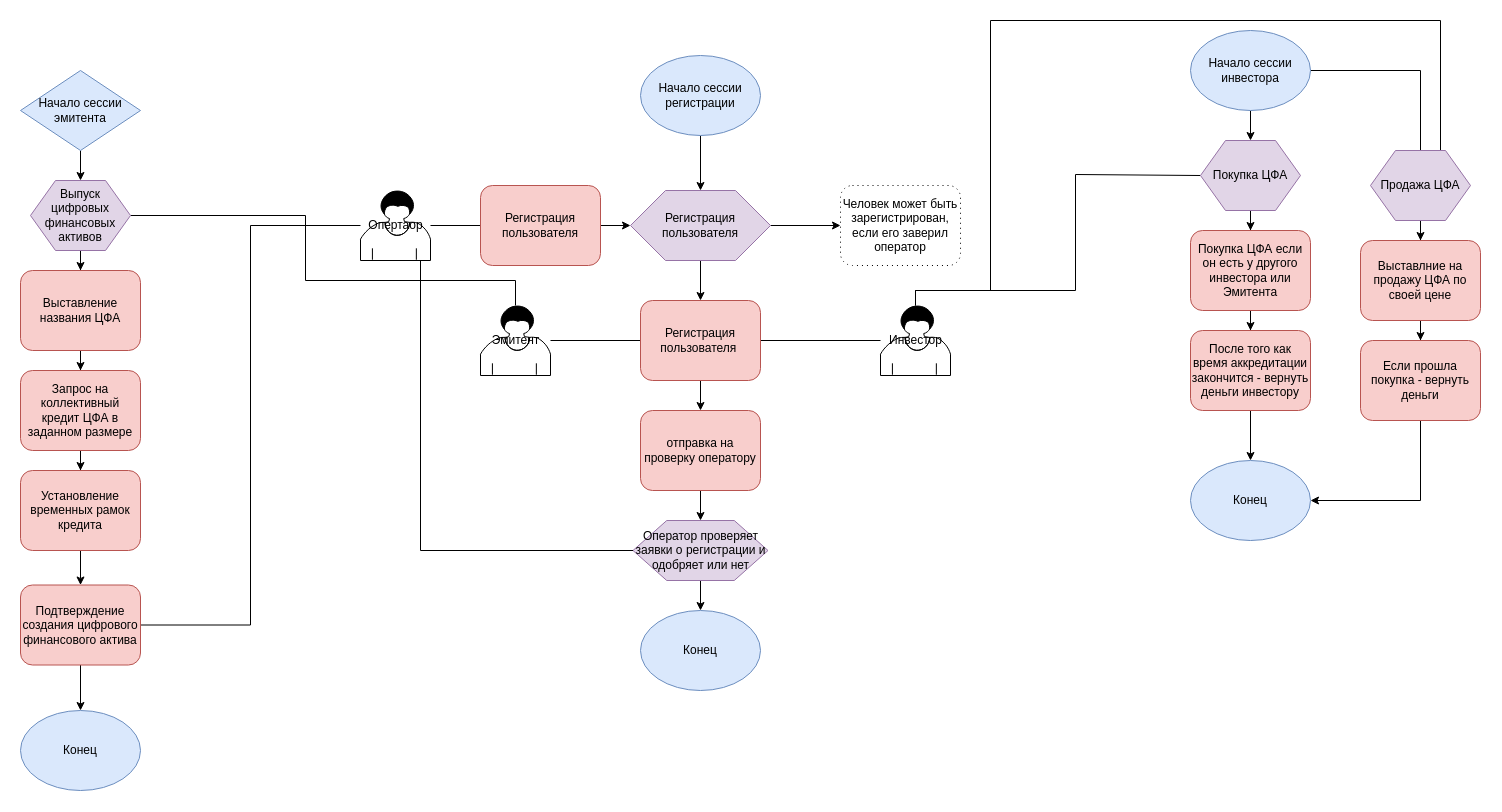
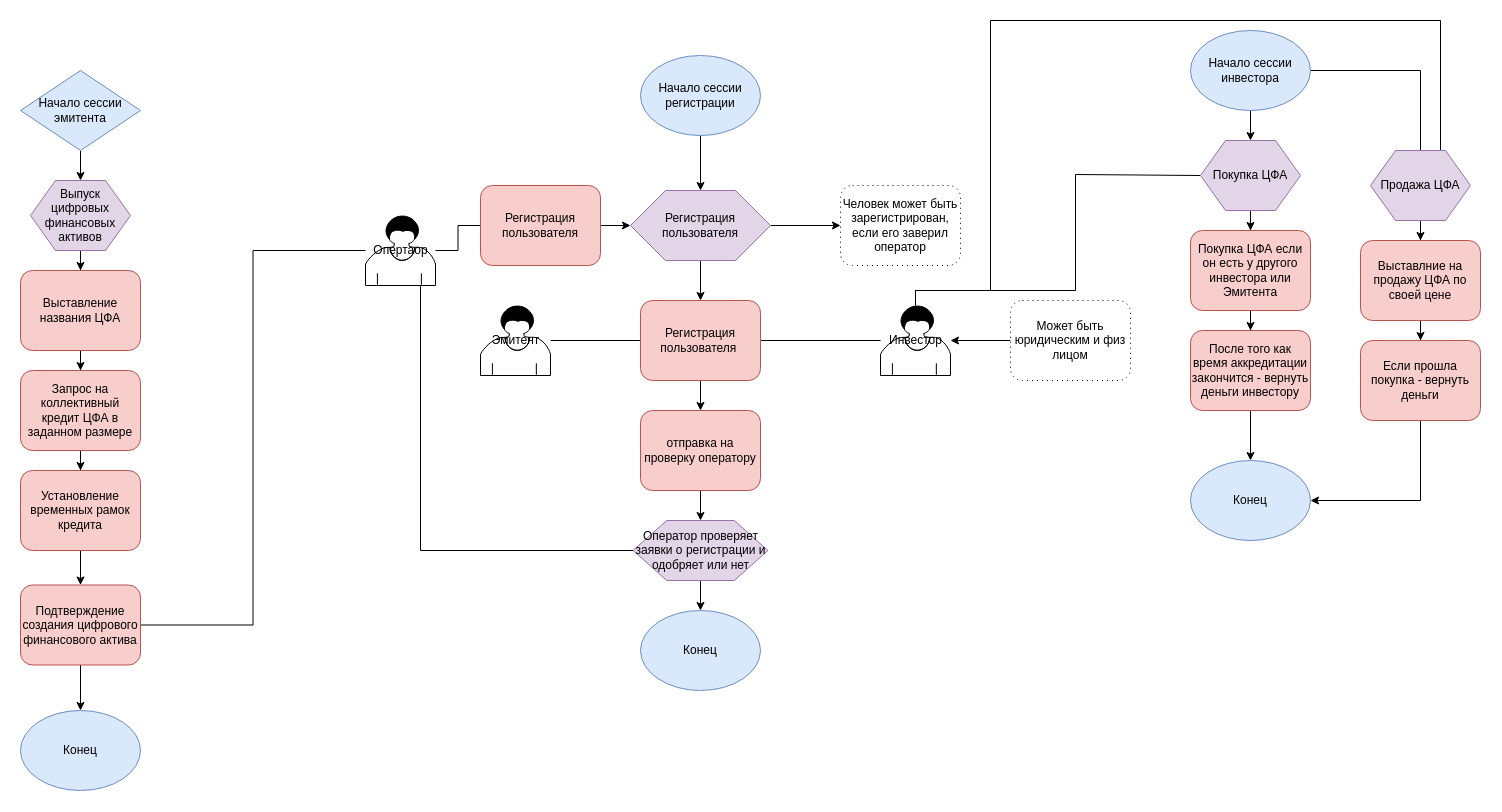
- <mxCell id="12" style="edgeStyle=orthogonalEdgeStyle;rounded=0;orthogonalLoop=1;jettySize=auto;html=1;entryX=1;entryY=0.5;entryDx=0;entryDy=0;endArrow=none;endFill=0;" parent="1" source="13" target="34" edge="1"><mxGeometry relative="1" as="geometry"><Array as="points"><mxPoint x="515" y="280" /><mxPoint x="305" y="280" /><mxPoint x="305" y="215" /></Array></mxGeometry></mxCell>
- <mxCell id="21" value="Опертаор" style="shape=mxgraph.bpmn.user_task;html=1;outlineConnect=0;" parent="1" vertex="1"><mxGeometry x="360" y="190" width="70" height="70" as="geometry" /></mxCell>
+ <mxCell id="21" value="Опертаор" style="shape=mxgraph.bpmn.user_task;html=1;outlineConnect=0;" parent="1" vertex="1"><mxGeometry x="365" y="215" width="70" height="70" as="geometry" /></mxCell>
+ <mxCell id="26" style="edgeStyle=orthogonalEdgeStyle;rounded=0;orthogonalLoop=1;jettySize=auto;html=1;" parent="1" source="27" target="17" edge="1"><mxGeometry relative="1" as="geometry" /></mxCell>
+ <mxCell id="27" value="Может быть юридическим и физ лицом" style="shape=ext;rounded=1;html=1;whiteSpace=wrap;dashed=1;dashPattern=1 4;" parent="1" vertex="1"><mxGeometry x="1010" y="300" width="120" height="80" as="geometry" /></mxCell>
